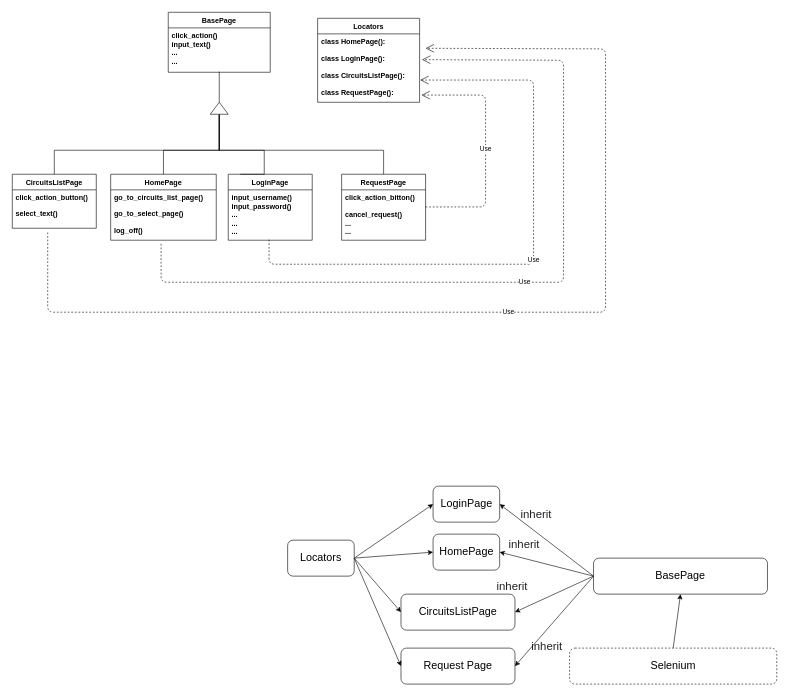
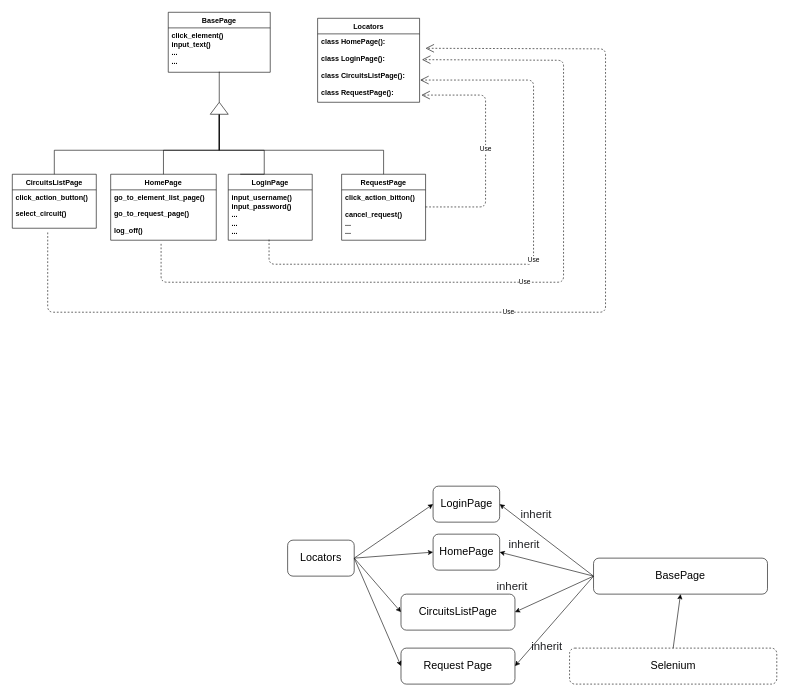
- <mxCell id="3" value="click_action()&#10;input_text()&#10;...&#10;..." style="text;strokeColor=none;fillColor=none;align=left;verticalAlign=top;spacingLeft=4;spacingRight=4;overflow=hidden;rotatable=0;points=[[0,0.5],[1,0.5]];portConstraint=eastwest;fontStyle=1" parent="2" vertex="1"><mxGeometry y="26" width="170" height="74" as="geometry" /></mxCell>
+ <mxCell id="3" value="click_element()&#10;input_text()&#10;...&#10;..." style="text;strokeColor=none;fillColor=none;align=left;verticalAlign=top;spacingLeft=4;spacingRight=4;overflow=hidden;rotatable=0;points=[[0,0.5],[1,0.5]];portConstraint=eastwest;fontStyle=1" parent="2" vertex="1"><mxGeometry y="26" width="170" height="74" as="geometry" /></mxCell>
- <mxCell id="10" value="go_to_circuits_list_page()" style="text;strokeColor=none;fillColor=none;align=left;verticalAlign=top;spacingLeft=4;spacingRight=4;overflow=hidden;rotatable=0;points=[[0,0.5],[1,0.5]];portConstraint=eastwest;fontStyle=1" parent="9" vertex="1"><mxGeometry y="26" width="176" height="26" as="geometry" /></mxCell>
+ <mxCell id="10" value="go_to_element_list_page()" style="text;strokeColor=none;fillColor=none;align=left;verticalAlign=top;spacingLeft=4;spacingRight=4;overflow=hidden;rotatable=0;points=[[0,0.5],[1,0.5]];portConstraint=eastwest;fontStyle=1" parent="9" vertex="1"><mxGeometry y="26" width="176" height="26" as="geometry" /></mxCell>
- <mxCell id="7" value="select_text()" style="text;strokeColor=none;fillColor=none;align=left;verticalAlign=top;spacingLeft=4;spacingRight=4;overflow=hidden;rotatable=0;points=[[0,0.5],[1,0.5]];portConstraint=eastwest;fontStyle=1" parent="5" vertex="1"><mxGeometry y="52" width="140" height="38" as="geometry" /></mxCell>
+ <mxCell id="7" value="select_circuit()" style="text;strokeColor=none;fillColor=none;align=left;verticalAlign=top;spacingLeft=4;spacingRight=4;overflow=hidden;rotatable=0;points=[[0,0.5],[1,0.5]];portConstraint=eastwest;fontStyle=1" parent="5" vertex="1"><mxGeometry y="52" width="140" height="38" as="geometry" /></mxCell>
- <mxCell id="11" value="go_to_select_page()&#10;&#10;log_off()" style="text;strokeColor=none;fillColor=none;align=left;verticalAlign=top;spacingLeft=4;spacingRight=4;overflow=hidden;rotatable=0;points=[[0,0.5],[1,0.5]];portConstraint=eastwest;fontStyle=1" parent="9" vertex="1"><mxGeometry y="52" width="176" height="58" as="geometry" /></mxCell>
+ <mxCell id="11" value="go_to_request_page()&#10;&#10;log_off()" style="text;strokeColor=none;fillColor=none;align=left;verticalAlign=top;spacingLeft=4;spacingRight=4;overflow=hidden;rotatable=0;points=[[0,0.5],[1,0.5]];portConstraint=eastwest;fontStyle=1" parent="9" vertex="1"><mxGeometry y="52" width="176" height="58" as="geometry" /></mxCell>
